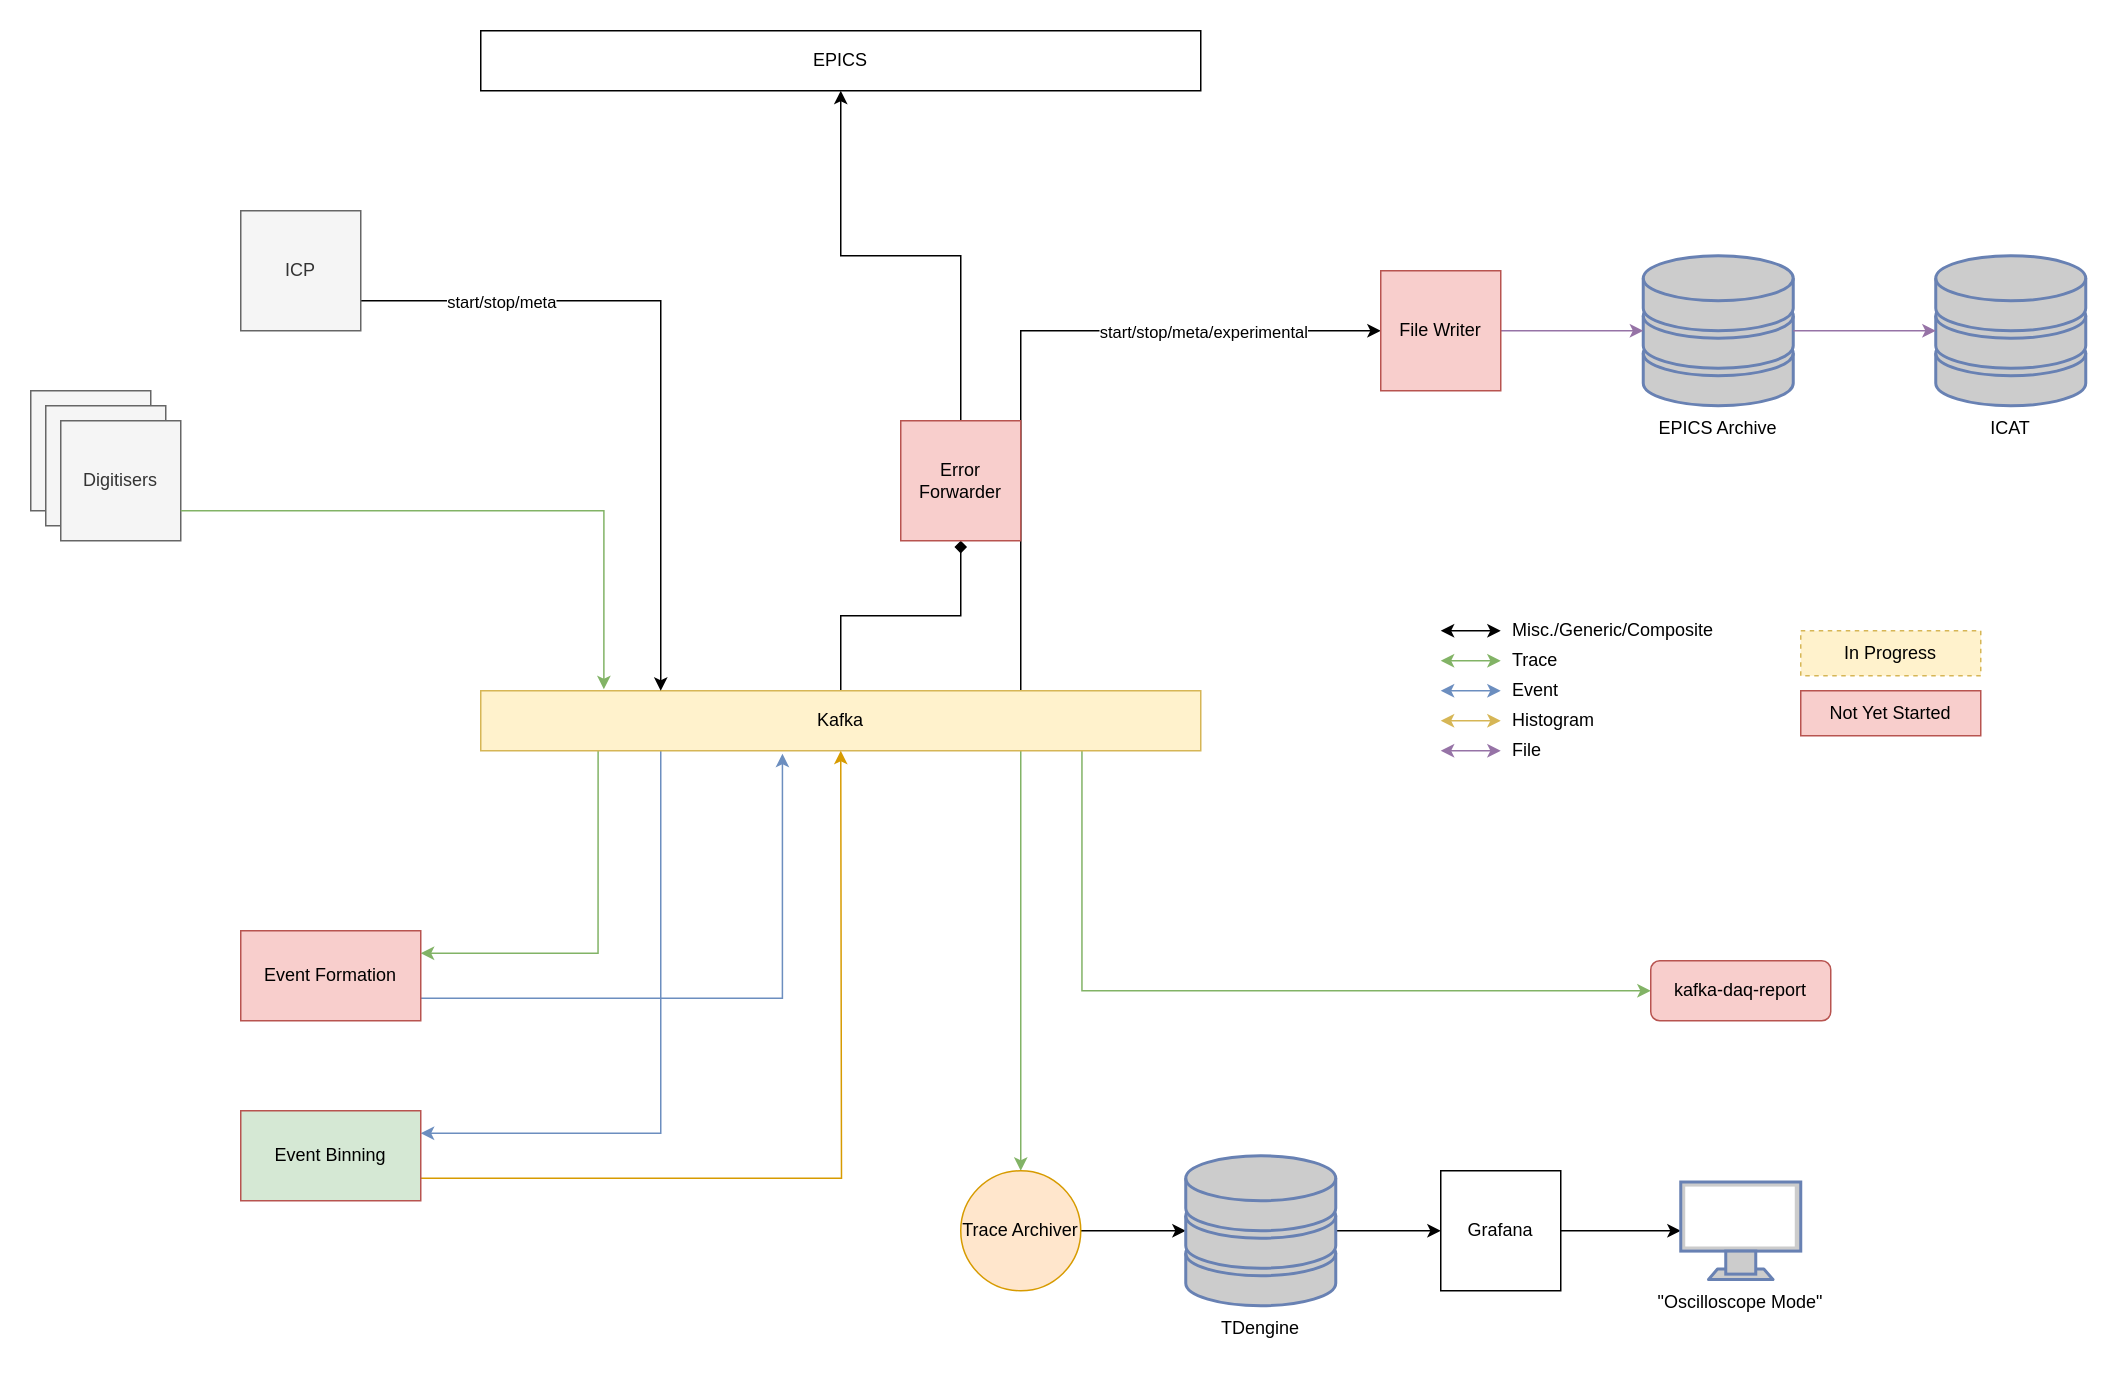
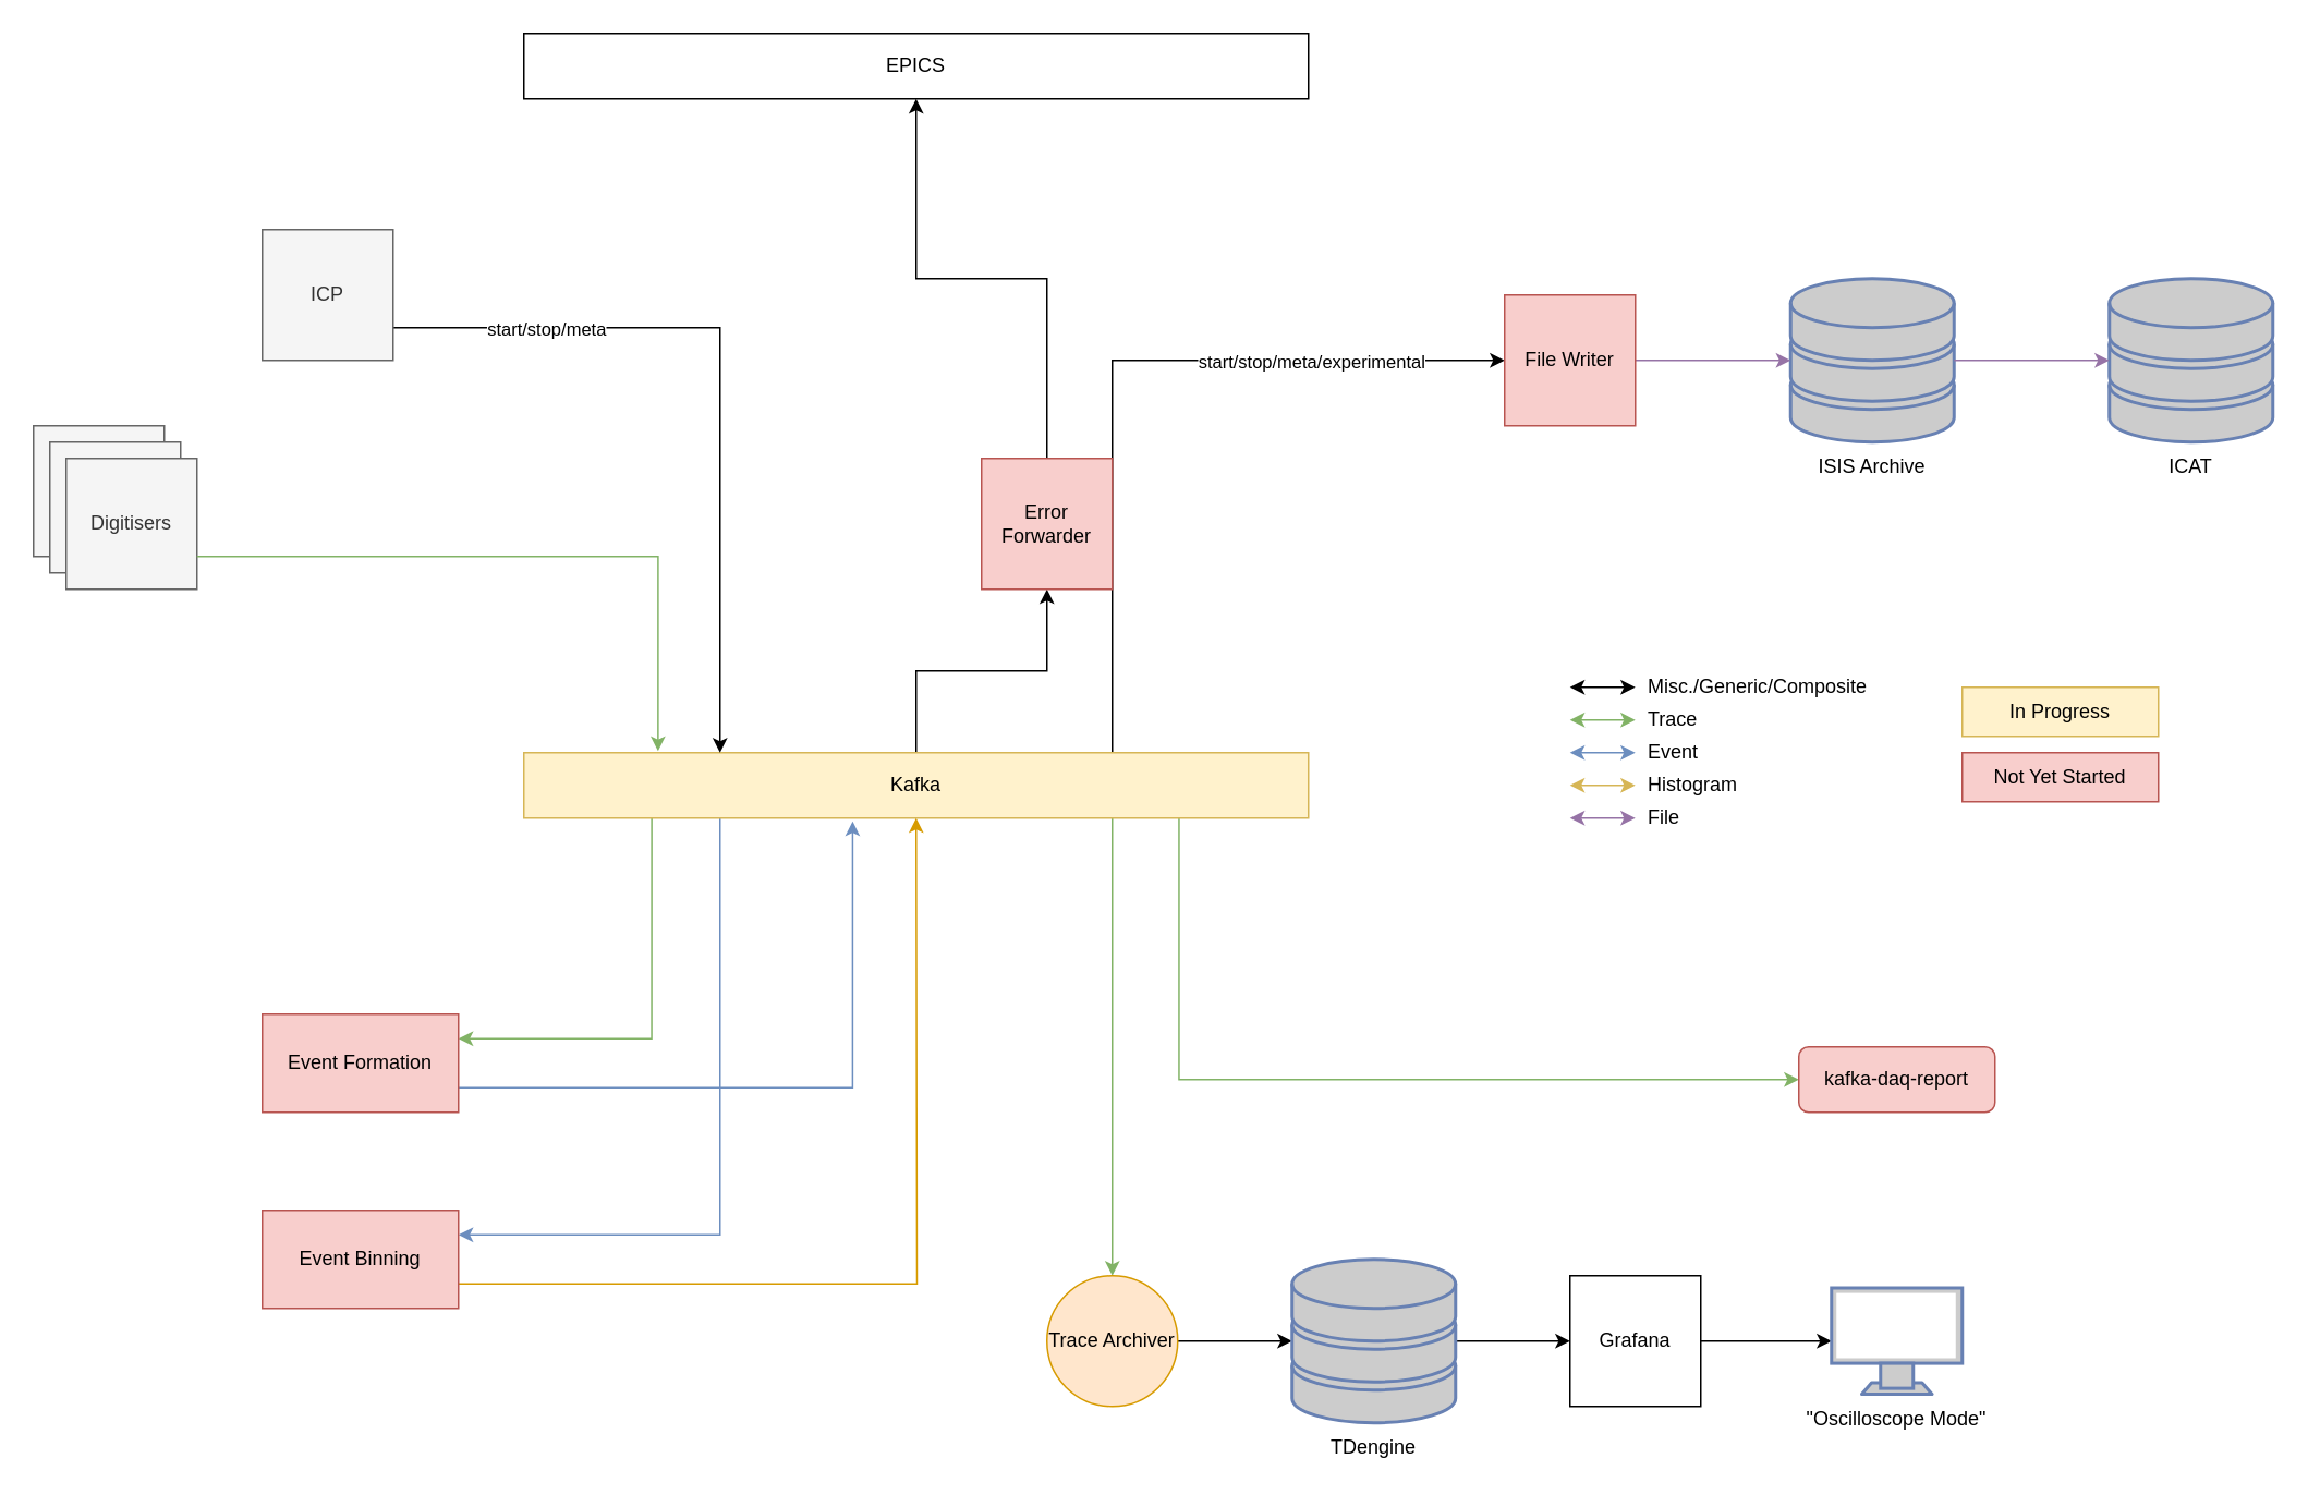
- <mxCell id="7" value="&lt;div&gt;EPICS Archive&lt;/div&gt;" style="text;html=1;strokeColor=none;fillColor=none;align=center;verticalAlign=middle;whiteSpace=wrap;rounded=0;" parent="5" vertex="1"><mxGeometry y="100" width="110" height="30" as="geometry" /></mxCell>
+ <mxCell id="7" value="&lt;div&gt;ISIS Archive&lt;/div&gt;" style="text;html=1;strokeColor=none;fillColor=none;align=center;verticalAlign=middle;whiteSpace=wrap;rounded=0;" parent="5" vertex="1"><mxGeometry y="100" width="110" height="30" as="geometry" /></mxCell>
- <mxCell id="14" style="edgeStyle=orthogonalEdgeStyle;rounded=0;orthogonalLoop=1;jettySize=auto;html=1;exitX=0.5;exitY=0;exitDx=0;exitDy=0;entryX=0.5;entryY=1;entryDx=0;entryDy=0;endArrow=diamond;" parent="1" source="21" target="24" edge="1"><mxGeometry relative="1" as="geometry" /></mxCell>
+ <mxCell id="14" style="edgeStyle=orthogonalEdgeStyle;rounded=0;orthogonalLoop=1;jettySize=auto;html=1;exitX=0.5;exitY=0;exitDx=0;exitDy=0;entryX=0.5;entryY=1;entryDx=0;entryDy=0;" parent="1" source="21" target="24" edge="1"><mxGeometry relative="1" as="geometry" /></mxCell>
- <mxCell id="55" value="In Progress" style="rounded=0;whiteSpace=wrap;html=1;fillColor=#fff2cc;strokeColor=#d6b656;dashed=1;" vertex="1" parent="1"><mxGeometry x="1200" y="420" width="120" height="30" as="geometry" /></mxCell>
+ <mxCell id="55" value="In Progress" style="rounded=0;whiteSpace=wrap;html=1;fillColor=#fff2cc;strokeColor=#d6b656;" vertex="1" parent="1"><mxGeometry x="1200" y="420" width="120" height="30" as="geometry" /></mxCell>
- <mxCell id="42" value="Event Binning" style="rounded=0;whiteSpace=wrap;html=1;fillColor=#d5e8d4;strokeColor=#b85450;" parent="1" vertex="1"><mxGeometry x="160" y="740" width="120" height="60" as="geometry" /></mxCell>
+ <mxCell id="42" value="Event Binning" style="rounded=0;whiteSpace=wrap;html=1;fillColor=#f8cecc;strokeColor=#b85450;" parent="1" vertex="1"><mxGeometry x="160" y="740" width="120" height="60" as="geometry" /></mxCell>
